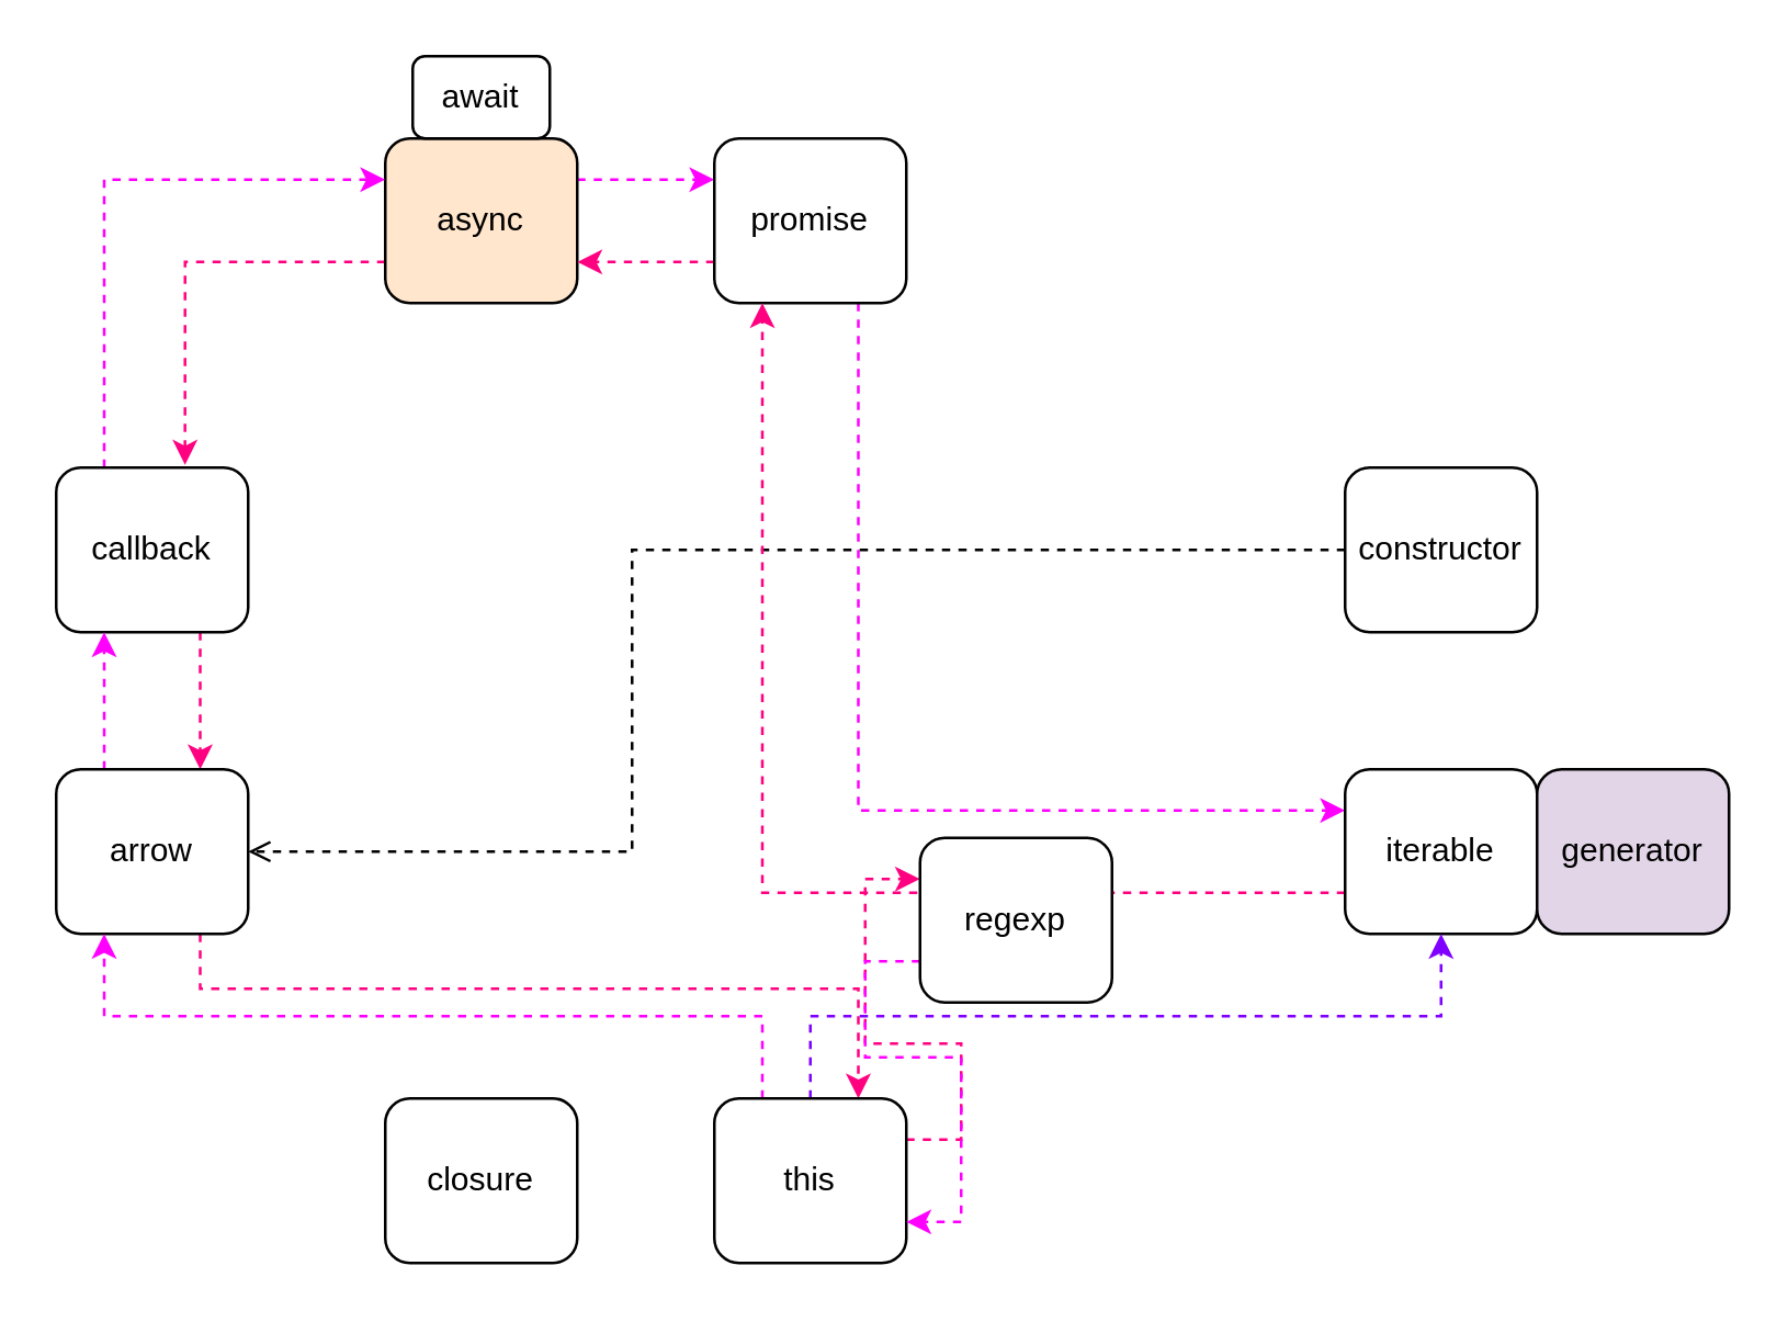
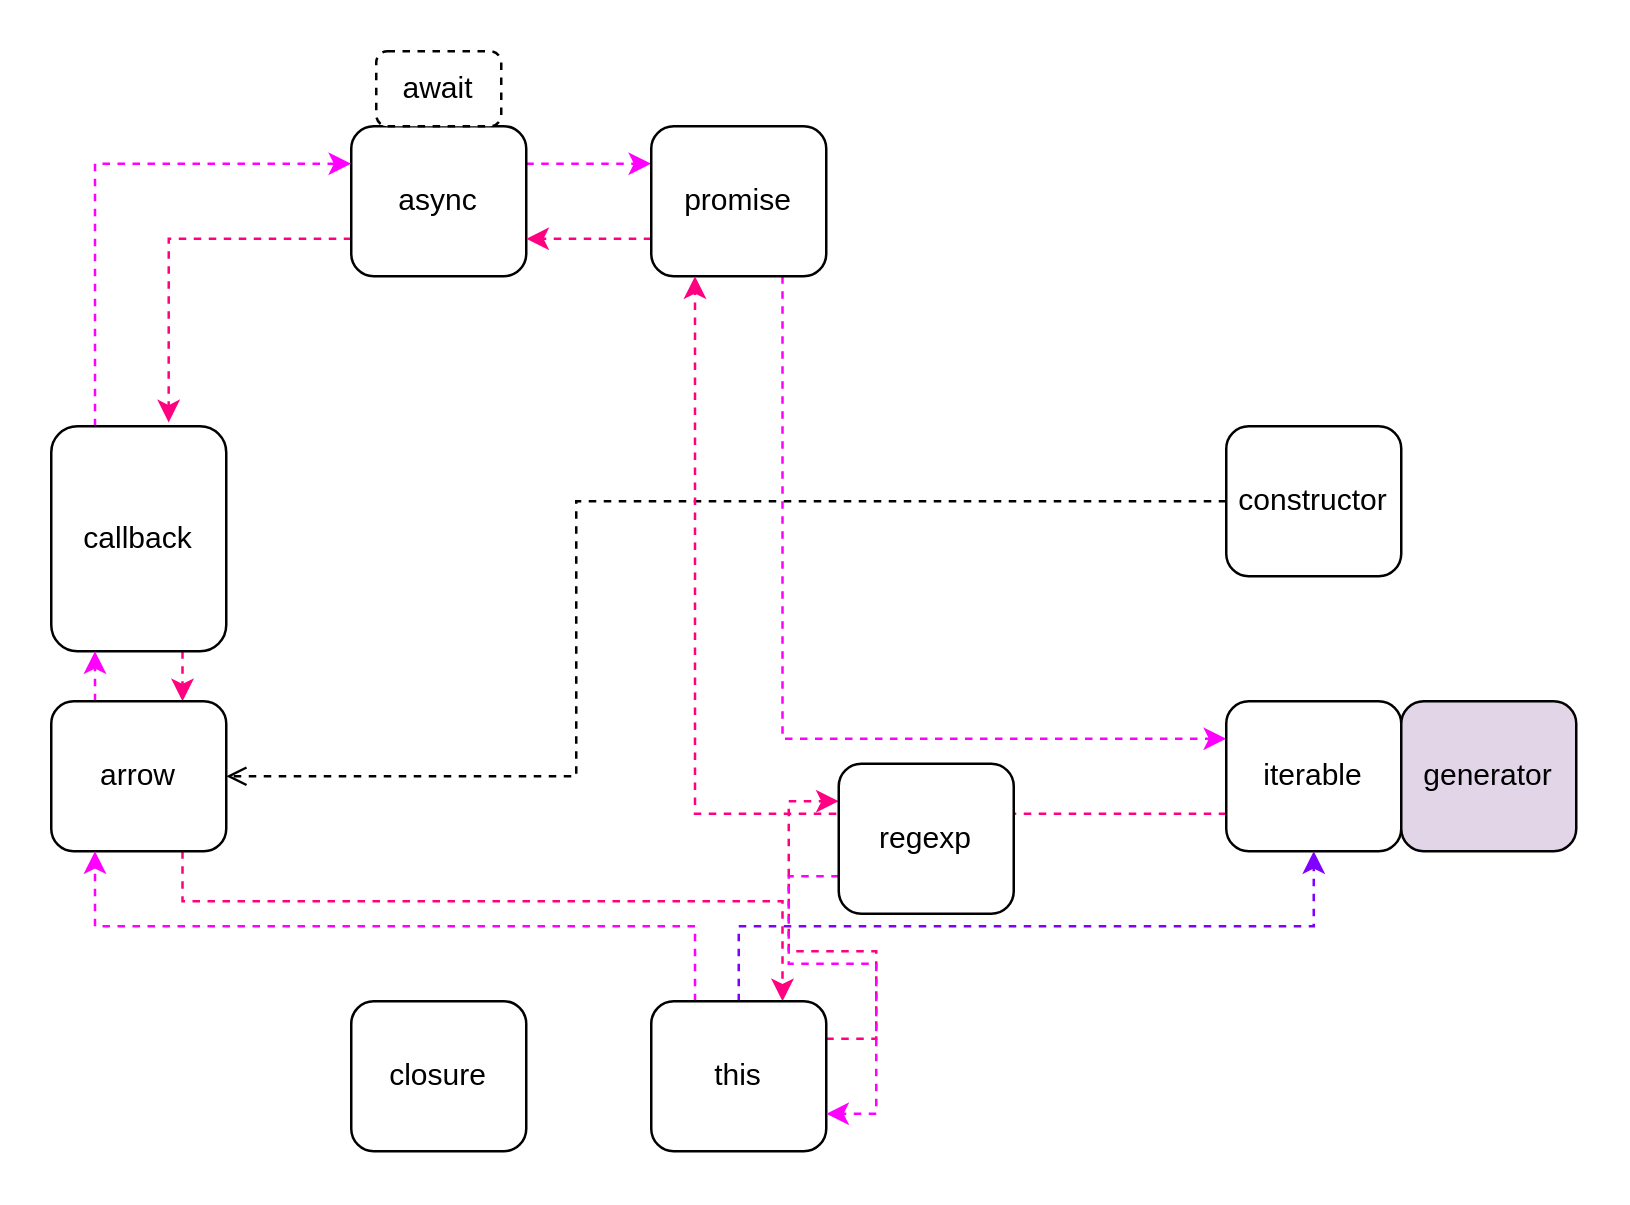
- <mxCell id="8" value="await" style="rounded=1;whiteSpace=wrap;html=1;" vertex="1" parent="1"><mxGeometry x="150" y="20" width="50" height="30" as="geometry" /></mxCell>
+ <mxCell id="8" value="await" style="rounded=1;whiteSpace=wrap;html=1;dashed=1;" vertex="1" parent="1"><mxGeometry x="150" y="20" width="50" height="30" as="geometry" /></mxCell>
- <mxCell id="4" value="async" style="rounded=1;whiteSpace=wrap;html=1;fillColor=#ffe6cc;" vertex="1" parent="1"><mxGeometry x="140" y="50" width="70" height="60" as="geometry" /></mxCell>
+ <mxCell id="4" value="async" style="rounded=1;whiteSpace=wrap;html=1;" vertex="1" parent="1"><mxGeometry x="140" y="50" width="70" height="60" as="geometry" /></mxCell>
- <mxCell id="11" value="callback" style="rounded=1;whiteSpace=wrap;html=1;" vertex="1" parent="1"><mxGeometry x="20" y="170" width="70" height="60" as="geometry" /></mxCell>
+ <mxCell id="11" value="callback" style="rounded=1;whiteSpace=wrap;html=1;" vertex="1" parent="1"><mxGeometry x="20" y="170" width="70" height="90" as="geometry" /></mxCell>
